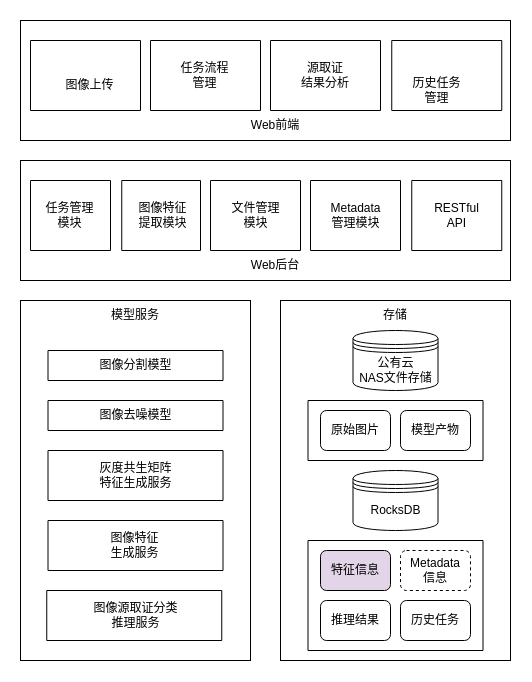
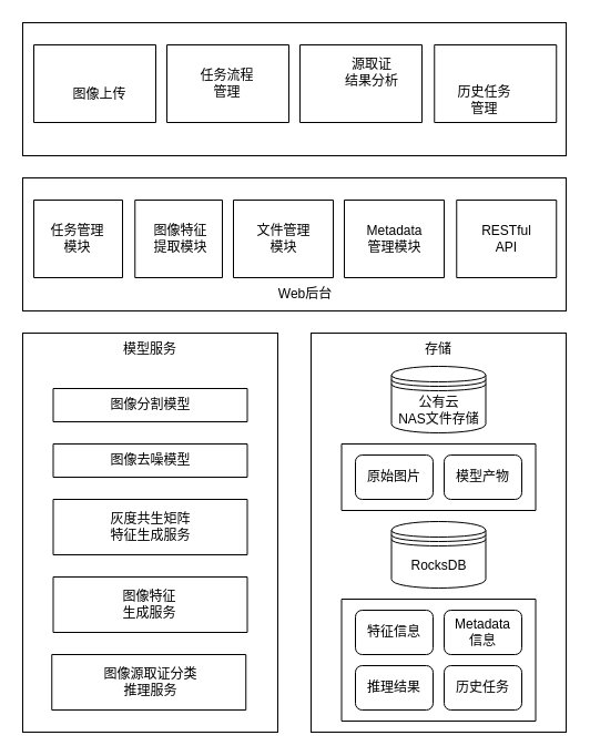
- <mxCell id="46" value="源取证&lt;br&gt;结果分析" style="text;html=1;strokeColor=none;fillColor=none;align=center;verticalAlign=middle;whiteSpace=wrap;rounded=0;" vertex="1" parent="1"><mxGeometry x="292.18" y="60" width="65.63" height="30" as="geometry" /></mxCell>
+ <mxCell id="46" value="源取证&lt;br&gt;结果分析" style="text;html=1;strokeColor=none;fillColor=none;align=center;verticalAlign=middle;whiteSpace=wrap;rounded=0;" vertex="1" parent="1"><mxGeometry x="302.18" y="50" width="65.63" height="30" as="geometry" /></mxCell>
- <mxCell id="8" value="Web前端" style="text;html=1;strokeColor=none;fillColor=none;align=center;verticalAlign=middle;whiteSpace=wrap;rounded=0;" vertex="1" parent="1"><mxGeometry x="245" y="110" width="60" height="30" as="geometry" /></mxCell>
- <mxCell id="16" value="特征信息" style="rounded=1;whiteSpace=wrap;html=1;fillColor=#e1d5e7;" vertex="1" parent="1"><mxGeometry x="320" y="550" width="70" height="40" as="geometry" /></mxCell>
+ <mxCell id="16" value="特征信息" style="rounded=1;whiteSpace=wrap;html=1;" vertex="1" parent="1"><mxGeometry x="320" y="550" width="70" height="40" as="geometry" /></mxCell>
- <mxCell id="17" value="Metadata&lt;br&gt;信息" style="rounded=1;whiteSpace=wrap;html=1;dashed=1;" vertex="1" parent="1"><mxGeometry x="400" y="550" width="70" height="40" as="geometry" /></mxCell>
+ <mxCell id="17" value="Metadata&lt;br&gt;信息" style="rounded=1;whiteSpace=wrap;html=1;" vertex="1" parent="1"><mxGeometry x="400" y="550" width="70" height="40" as="geometry" /></mxCell>
